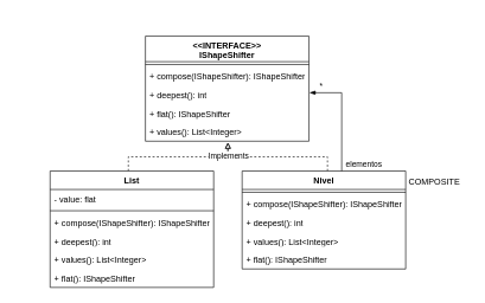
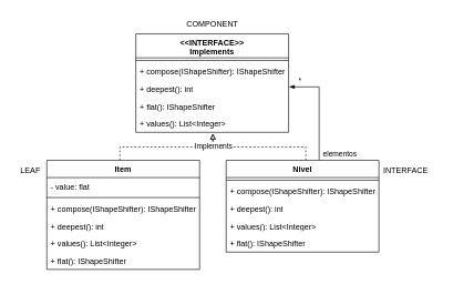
+ <mxCell id="27" value="COMPONENT" style="text;html=1;align=center;verticalAlign=middle;resizable=0;points=[];autosize=1;strokeColor=none;fillColor=none;" parent="1" vertex="1"><mxGeometry x="269" y="20" width="100" height="30" as="geometry" /></mxCell>
- <mxCell id="2" value="&amp;lt;&amp;lt;INTERFACE&amp;gt;&amp;gt;&lt;div&gt;IShapeShifter&lt;/div&gt;" style="swimlane;fontStyle=1;align=center;verticalAlign=top;childLayout=stackLayout;horizontal=1;startSize=36;horizontalStack=0;resizeParent=1;resizeParentMax=0;resizeLast=0;collapsible=1;marginBottom=0;whiteSpace=wrap;html=1;" parent="1" vertex="1"><mxGeometry x="204" y="50" width="230" height="148" as="geometry" /></mxCell>
+ <mxCell id="2" value="&amp;lt;&amp;lt;INTERFACE&amp;gt;&amp;gt;&lt;div&gt;Implements&lt;/div&gt;" style="swimlane;fontStyle=1;align=center;verticalAlign=top;childLayout=stackLayout;horizontal=1;startSize=36;horizontalStack=0;resizeParent=1;resizeParentMax=0;resizeLast=0;collapsible=1;marginBottom=0;whiteSpace=wrap;html=1;" parent="1" vertex="1"><mxGeometry x="204" y="50" width="230" height="148" as="geometry" /></mxCell>
+ <mxCell id="29" value="LEAF" style="text;html=1;align=center;verticalAlign=middle;resizable=0;points=[];autosize=1;strokeColor=none;fillColor=none;" parent="1" vertex="1"><mxGeometry y="240" width="50" height="30" as="geometry" x="20" /></mxCell>
- <mxCell id="9" value="List" style="swimlane;fontStyle=1;align=center;verticalAlign=top;childLayout=stackLayout;horizontal=1;startSize=26;horizontalStack=0;resizeParent=1;resizeParentMax=0;resizeLast=0;collapsible=1;marginBottom=0;whiteSpace=wrap;html=1;" parent="1" vertex="1"><mxGeometry x="70" y="240" width="230" height="164" as="geometry" /></mxCell>
+ <mxCell id="9" value="Item" style="swimlane;fontStyle=1;align=center;verticalAlign=top;childLayout=stackLayout;horizontal=1;startSize=26;horizontalStack=0;resizeParent=1;resizeParentMax=0;resizeLast=0;collapsible=1;marginBottom=0;whiteSpace=wrap;html=1;" parent="1" vertex="1"><mxGeometry x="70" y="240" width="230" height="164" as="geometry" /></mxCell>
- <mxCell id="28" value="COMPOSITE" style="text;html=1;align=center;verticalAlign=middle;resizable=0;points=[];autosize=1;strokeColor=none;fillColor=none;" parent="1" vertex="1"><mxGeometry x="560" y="240" width="100" height="30" as="geometry" /></mxCell>
+ <mxCell id="28" value="INTERFACE" style="text;html=1;align=center;verticalAlign=middle;resizable=0;points=[];autosize=1;strokeColor=none;fillColor=none;" parent="1" vertex="1"><mxGeometry x="560" y="240" width="100" height="30" as="geometry" /></mxCell>
